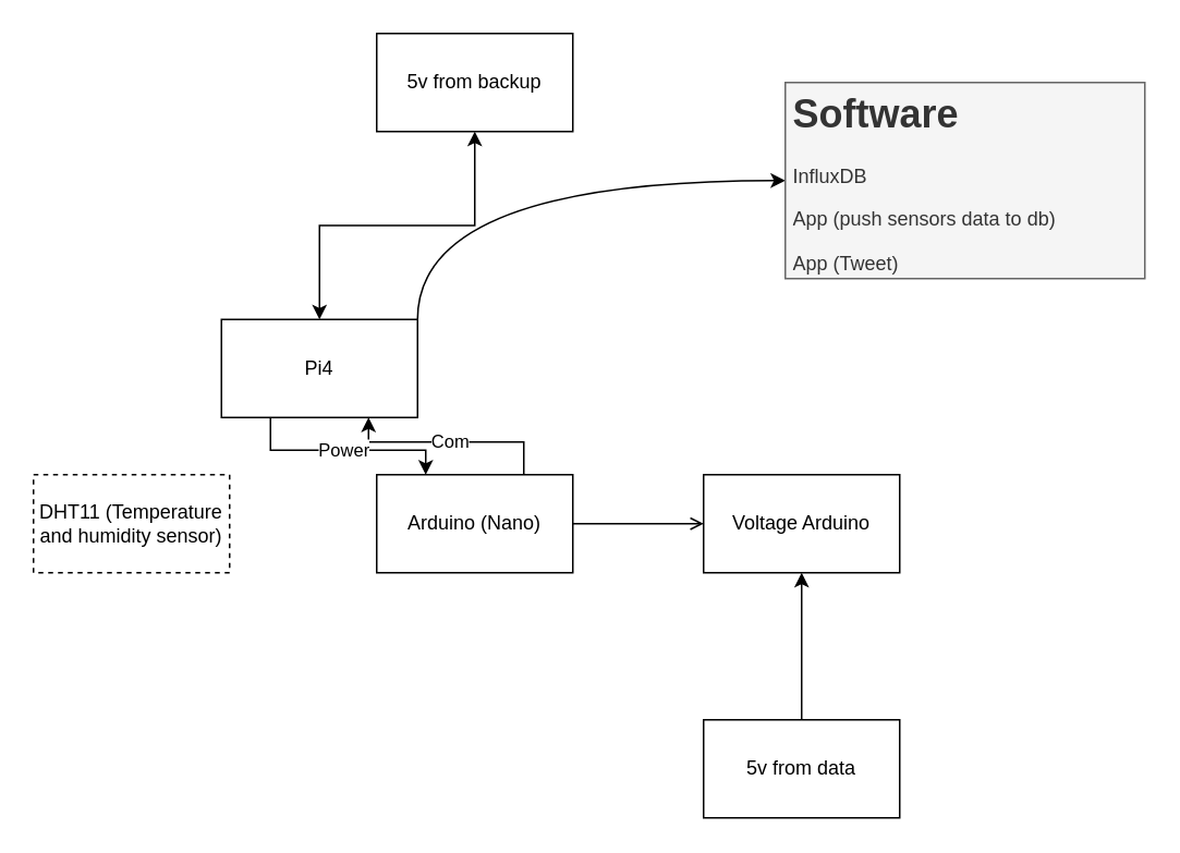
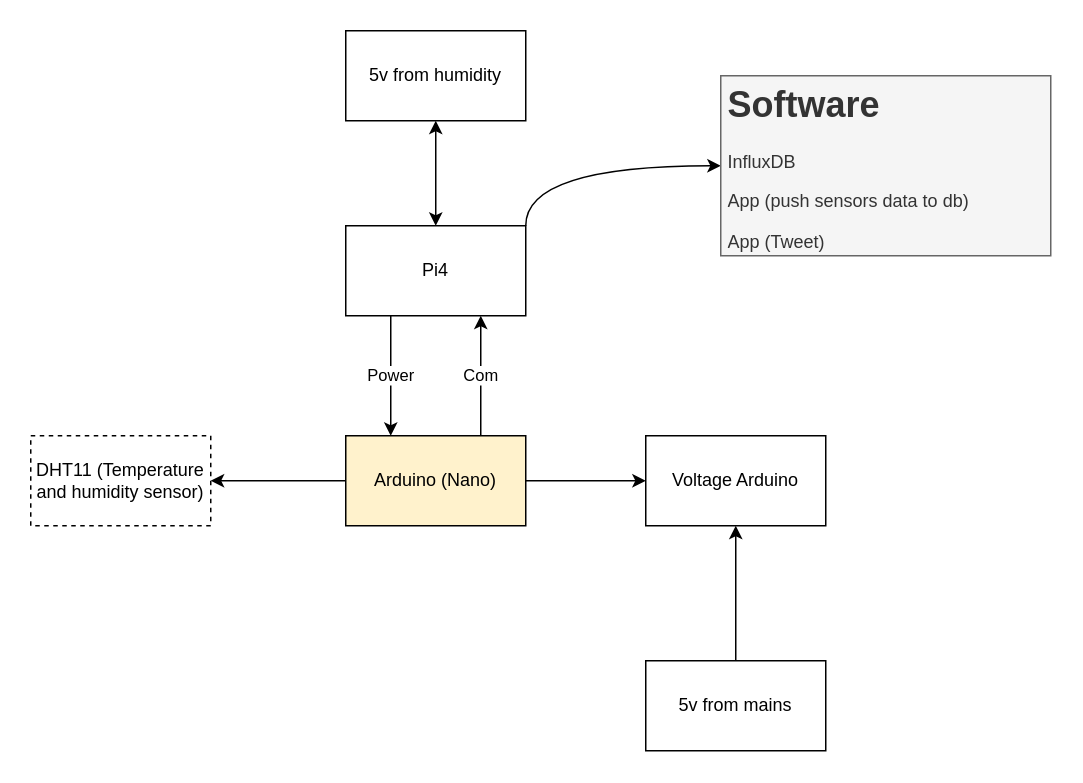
- <mxCell id="14" value="5v from backup" style="rounded=0;whiteSpace=wrap;html=1;" parent="1" vertex="1"><mxGeometry x="230" y="20" width="120" height="60" as="geometry" /></mxCell>
+ <mxCell id="14" value="5v from humidity" style="rounded=0;whiteSpace=wrap;html=1;" parent="1" vertex="1"><mxGeometry x="230" y="20" width="120" height="60" as="geometry" /></mxCell>
- <mxCell id="5" value="Pi4" style="rounded=0;whiteSpace=wrap;html=1;" parent="1" vertex="1"><mxGeometry x="135" y="195" width="120" height="60" as="geometry" /></mxCell>
+ <mxCell id="5" value="Pi4" style="rounded=0;whiteSpace=wrap;html=1;" parent="1" vertex="1"><mxGeometry x="230" y="150" width="120" height="60" as="geometry" /></mxCell>
+ <mxCell id="7" style="edgeStyle=orthogonalEdgeStyle;rounded=0;orthogonalLoop=1;jettySize=auto;html=1;exitX=0;exitY=0.5;exitDx=0;exitDy=0;entryX=1;entryY=0.5;entryDx=0;entryDy=0;" parent="1" source="8" target="10" edge="1"><mxGeometry relative="1" as="geometry" /></mxCell>
- <mxCell id="8" value="Arduino (Nano)" style="rounded=0;whiteSpace=wrap;html=1;" parent="1" vertex="1"><mxGeometry x="230" y="290" width="120" height="60" as="geometry" /></mxCell>
+ <mxCell id="8" value="Arduino (Nano)" style="rounded=0;whiteSpace=wrap;html=1;fillColor=#fff2cc;" parent="1" vertex="1"><mxGeometry x="230" y="290" width="120" height="60" as="geometry" /></mxCell>
- <mxCell id="6" style="edgeStyle=orthogonalEdgeStyle;rounded=0;orthogonalLoop=1;jettySize=auto;html=1;exitX=1;exitY=0.5;exitDx=0;exitDy=0;entryX=0;entryY=0.5;entryDx=0;entryDy=0;endArrow=open;" parent="1" source="8" target="9" edge="1"><mxGeometry relative="1" as="geometry" /></mxCell>
+ <mxCell id="6" style="edgeStyle=orthogonalEdgeStyle;rounded=0;orthogonalLoop=1;jettySize=auto;html=1;exitX=1;exitY=0.5;exitDx=0;exitDy=0;entryX=0;entryY=0.5;entryDx=0;entryDy=0;" parent="1" source="8" target="9" edge="1"><mxGeometry relative="1" as="geometry" /></mxCell>
- <mxCell id="12" value="5v from data" style="rounded=0;whiteSpace=wrap;html=1;" parent="1" vertex="1"><mxGeometry x="430" y="440" width="120" height="60" as="geometry" /></mxCell>
+ <mxCell id="12" value="5v from mains" style="rounded=0;whiteSpace=wrap;html=1;" parent="1" vertex="1"><mxGeometry x="430" y="440" width="120" height="60" as="geometry" /></mxCell>
